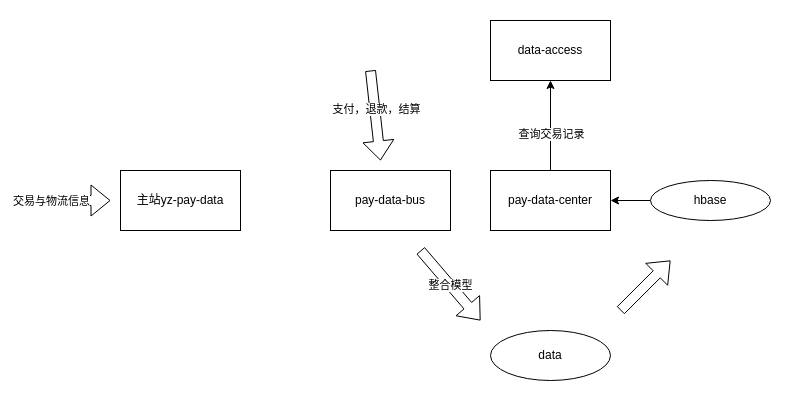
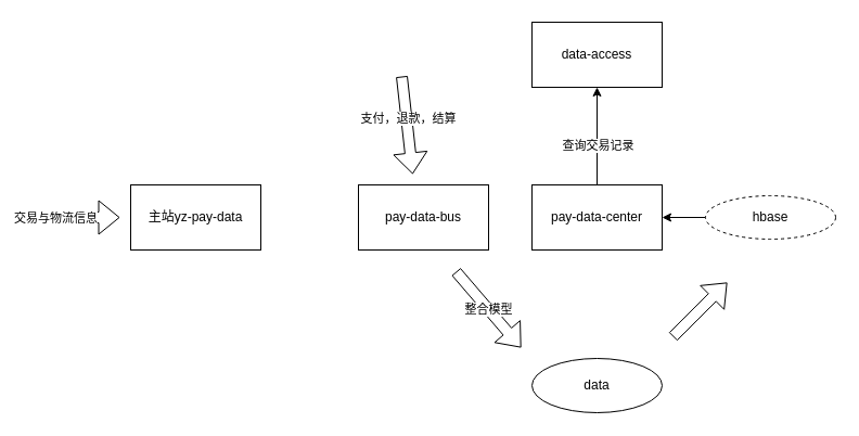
- <mxCell id="15" value="hbase" style="ellipse;whiteSpace=wrap;html=1;" vertex="1" parent="1"><mxGeometry x="650" y="180" width="120" height="40" as="geometry" /></mxCell>
+ <mxCell id="15" value="hbase" style="ellipse;whiteSpace=wrap;html=1;dashed=1;" vertex="1" parent="1"><mxGeometry x="650" y="180" width="120" height="40" as="geometry" /></mxCell>
